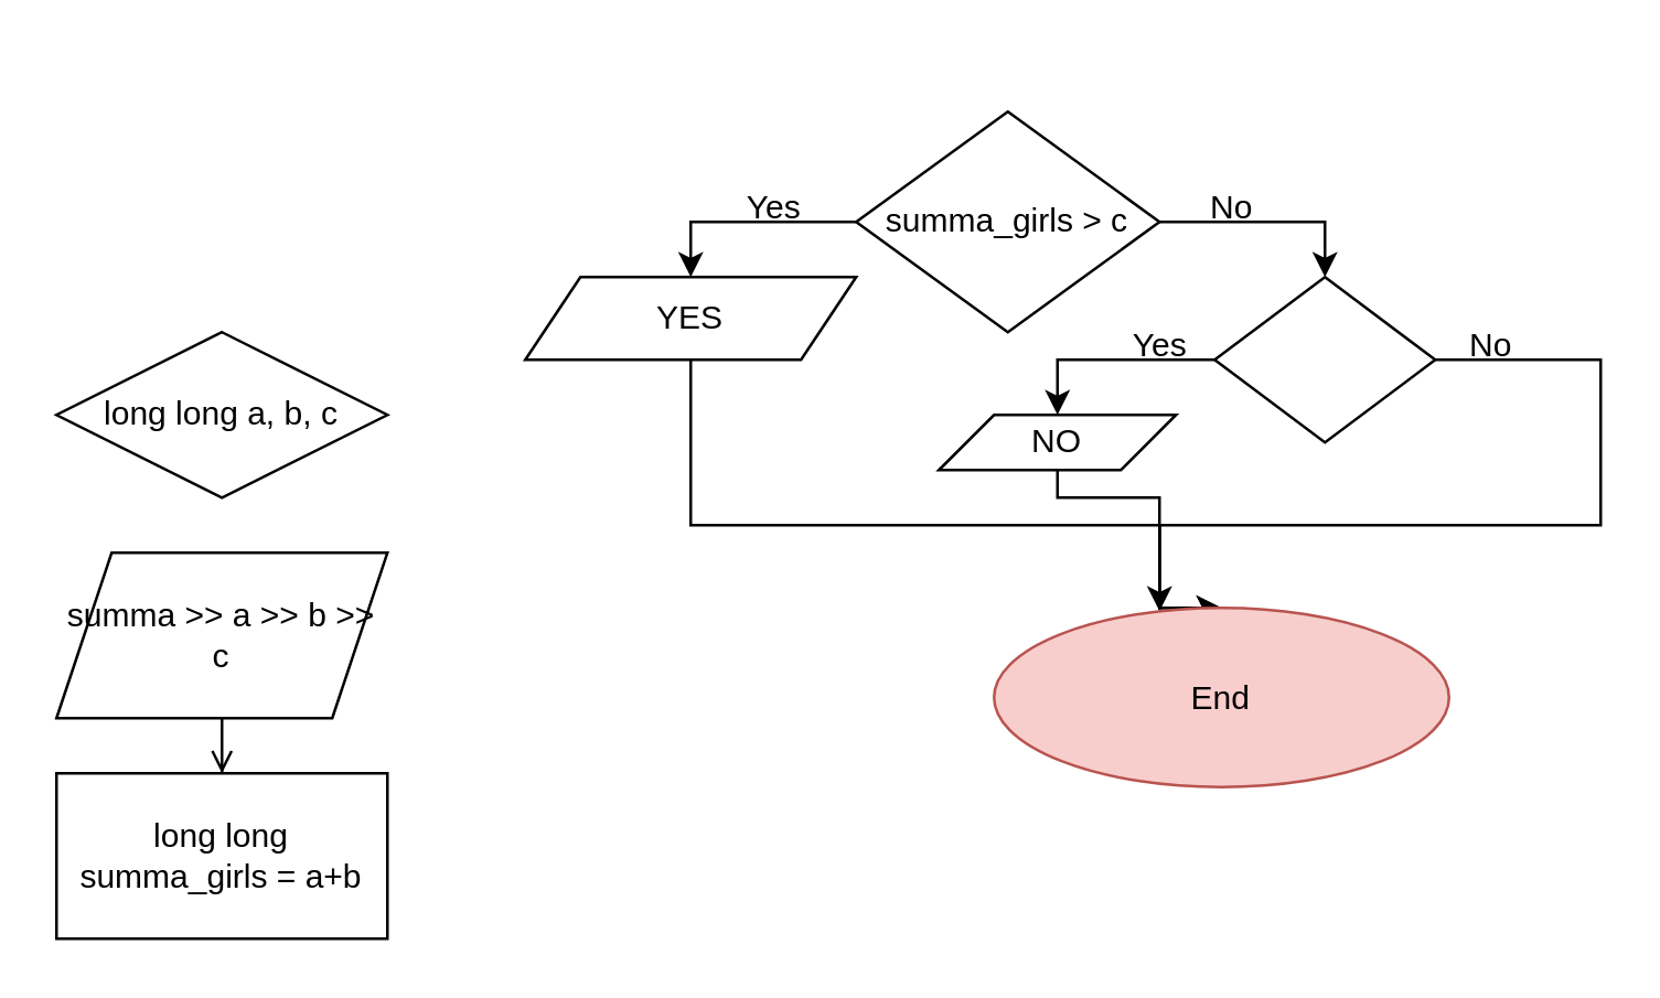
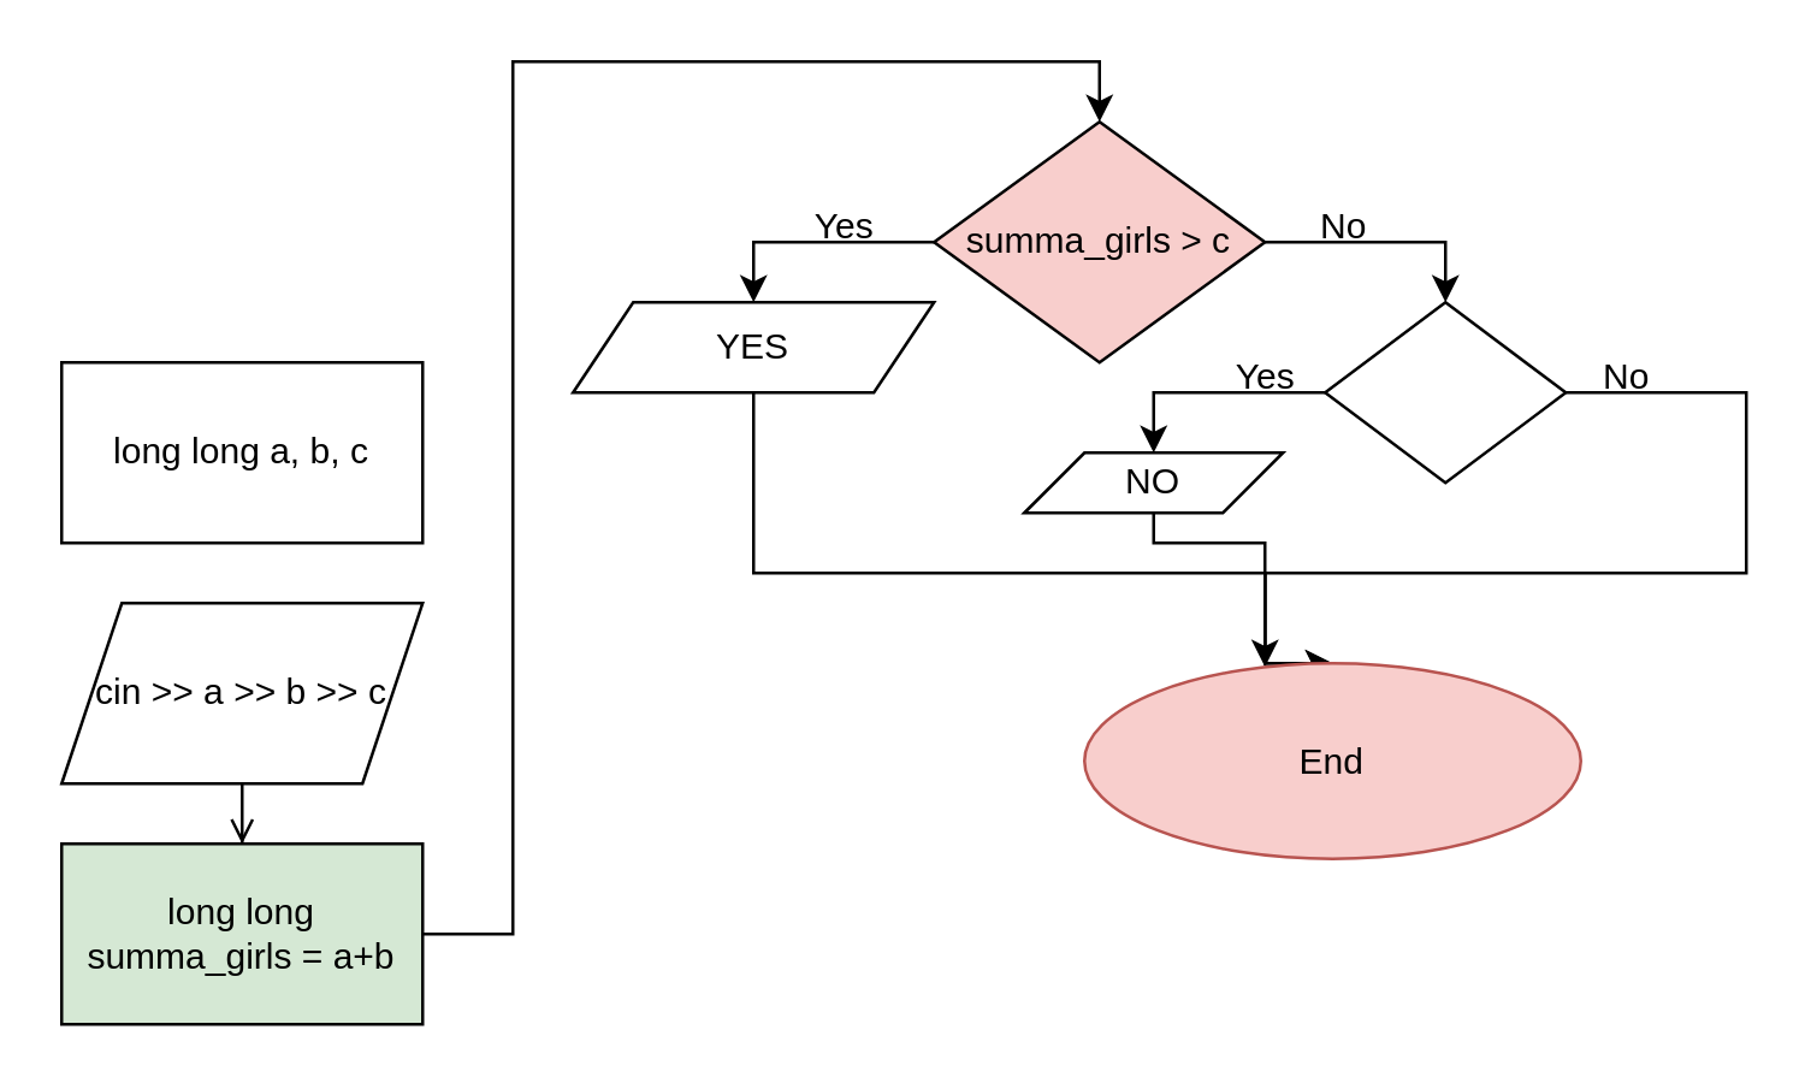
+ <mxCell id="5" style="edgeStyle=orthogonalEdgeStyle;rounded=0;orthogonalLoop=1;jettySize=auto;html=1;exitX=1;exitY=0.5;exitDx=0;exitDy=0;entryX=0.5;entryY=0;entryDx=0;entryDy=0;" edge="1" parent="1" source="6" target="9"><mxGeometry relative="1" as="geometry"><mxPoint x="180" y="40" as="targetPoint" /><Array as="points"><mxPoint x="170" y="310" /><mxPoint x="170" y="20" /><mxPoint x="365" y="20" /></Array></mxGeometry></mxCell>
- <mxCell id="9" value="summa_girls &amp;gt; c" style="rhombus;whiteSpace=wrap;html=1;" vertex="1" parent="1"><mxGeometry x="310" y="40" width="110" height="80" as="geometry" /></mxCell>
+ <mxCell id="9" value="summa_girls &amp;gt; c" style="rhombus;whiteSpace=wrap;html=1;fillColor=#f8cecc;" vertex="1" parent="1"><mxGeometry x="310" y="40" width="110" height="80" as="geometry" /></mxCell>
- <mxCell id="2" value="long long a, b, c" style="rhombus;whiteSpace=wrap;html=1;" vertex="1" parent="1"><mxGeometry y="120" width="120" height="60" as="geometry" x="20" /></mxCell>
+ <mxCell id="2" value="long long a, b, c" style="rounded=0;whiteSpace=wrap;html=1;" vertex="1" parent="1"><mxGeometry y="120" width="120" height="60" as="geometry" x="20" /></mxCell>
- <mxCell id="4" value="summa &amp;gt;&amp;gt; a &amp;gt;&amp;gt; b &amp;gt;&amp;gt; c" style="shape=parallelogram;perimeter=parallelogramPerimeter;whiteSpace=wrap;html=1;fixedSize=1;rounded=0;" vertex="1" parent="1"><mxGeometry y="200" width="120" height="60" as="geometry" x="20" /></mxCell>
+ <mxCell id="4" value="cin &amp;gt;&amp;gt; a &amp;gt;&amp;gt; b &amp;gt;&amp;gt; c" style="shape=parallelogram;perimeter=parallelogramPerimeter;whiteSpace=wrap;html=1;fixedSize=1;rounded=0;" vertex="1" parent="1"><mxGeometry y="200" width="120" height="60" as="geometry" x="20" /></mxCell>
- <mxCell id="6" value="long long summa_girls = a+b" style="whiteSpace=wrap;html=1;rounded=0;" vertex="1" parent="1"><mxGeometry y="280" width="120" height="60" as="geometry" x="20" /></mxCell>
+ <mxCell id="6" value="long long summa_girls = a+b" style="whiteSpace=wrap;html=1;rounded=0;fillColor=#d5e8d4;" vertex="1" parent="1"><mxGeometry y="280" width="120" height="60" as="geometry" x="20" /></mxCell>
